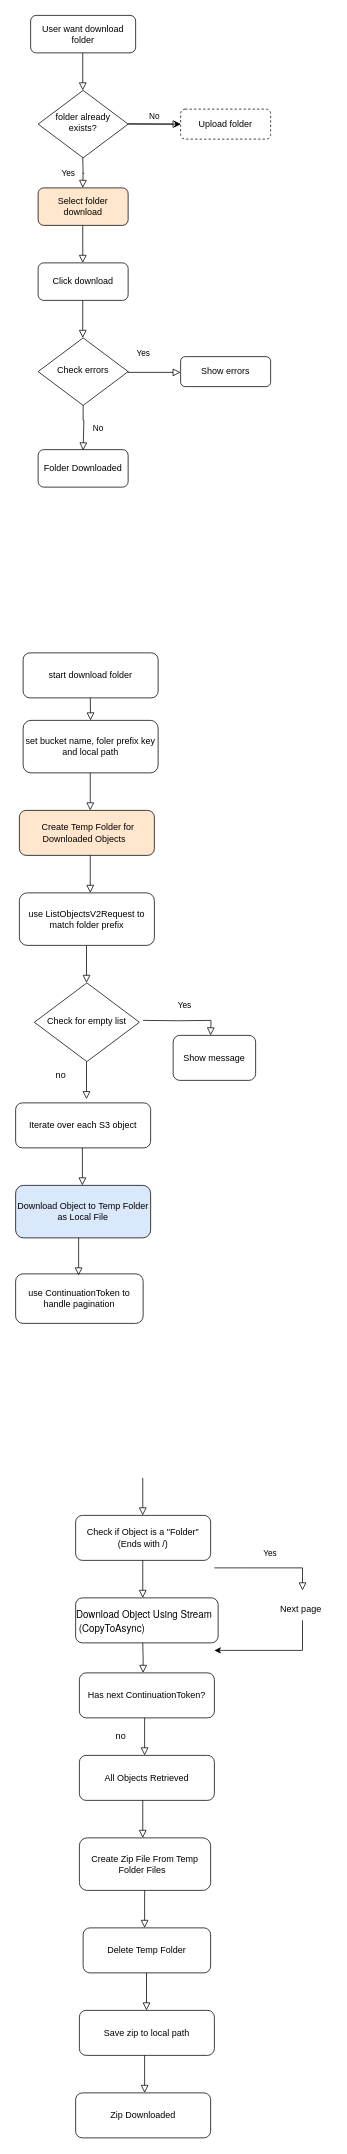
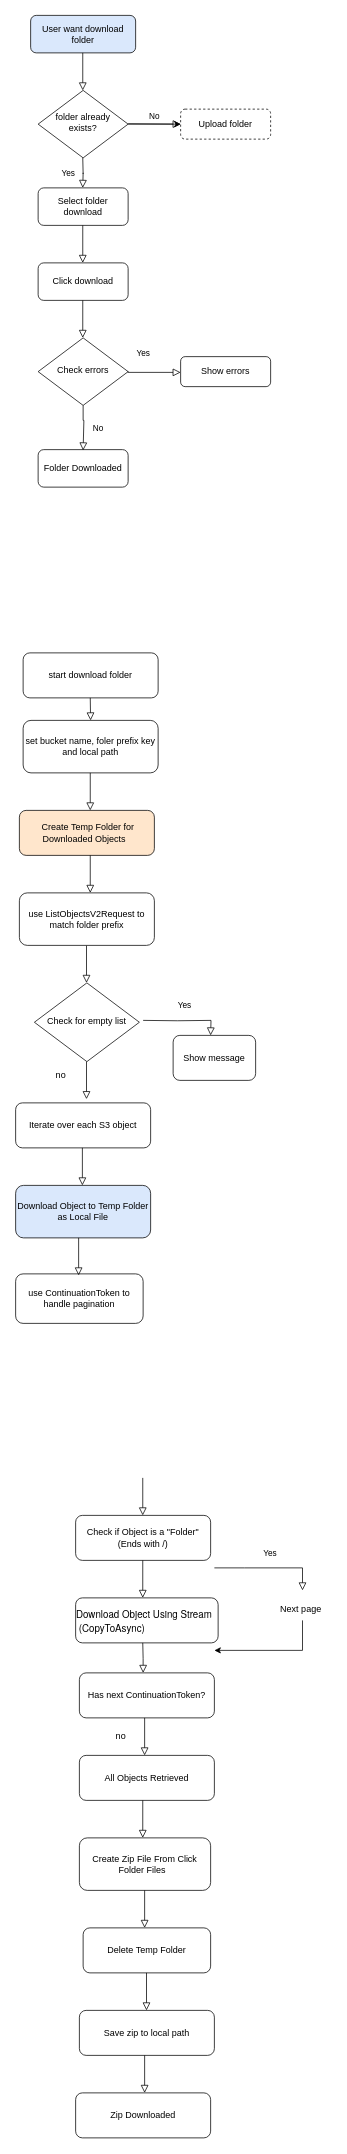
- <mxCell id="2" value="User want download folder" style="rounded=1;whiteSpace=wrap;html=1;fontSize=12;glass=0;strokeWidth=1;shadow=0;" parent="1" vertex="1"><mxGeometry x="40" y="20" width="140" height="50" as="geometry" /></mxCell>
+ <mxCell id="2" value="User want download folder" style="rounded=1;whiteSpace=wrap;html=1;fontSize=12;glass=0;strokeWidth=1;shadow=0;fillColor=#dae8fc;" parent="1" vertex="1"><mxGeometry x="40" y="20" width="140" height="50" as="geometry" /></mxCell>
- <mxCell id="3" value="Select folder download" style="rounded=1;whiteSpace=wrap;html=1;fontSize=12;glass=0;strokeWidth=1;shadow=0;fillColor=#ffe6cc;" parent="1" vertex="1"><mxGeometry x="50" y="250" width="120" height="50" as="geometry" /></mxCell>
+ <mxCell id="3" value="Select folder download" style="rounded=1;whiteSpace=wrap;html=1;fontSize=12;glass=0;strokeWidth=1;shadow=0;" parent="1" vertex="1"><mxGeometry x="50" y="250" width="120" height="50" as="geometry" /></mxCell>
- <mxCell id="35" value="Create Zip File From Temp Folder Files&amp;nbsp;&amp;nbsp;" style="rounded=1;whiteSpace=wrap;html=1;fontSize=12;glass=0;strokeWidth=1;shadow=0;" vertex="1" parent="1"><mxGeometry x="105" y="2450" width="175" height="70" as="geometry" /></mxCell>
+ <mxCell id="35" value="Create Zip File From Click Folder Files&amp;nbsp;&amp;nbsp;" style="rounded=1;whiteSpace=wrap;html=1;fontSize=12;glass=0;strokeWidth=1;shadow=0;" vertex="1" parent="1"><mxGeometry x="105" y="2450" width="175" height="70" as="geometry" /></mxCell>
